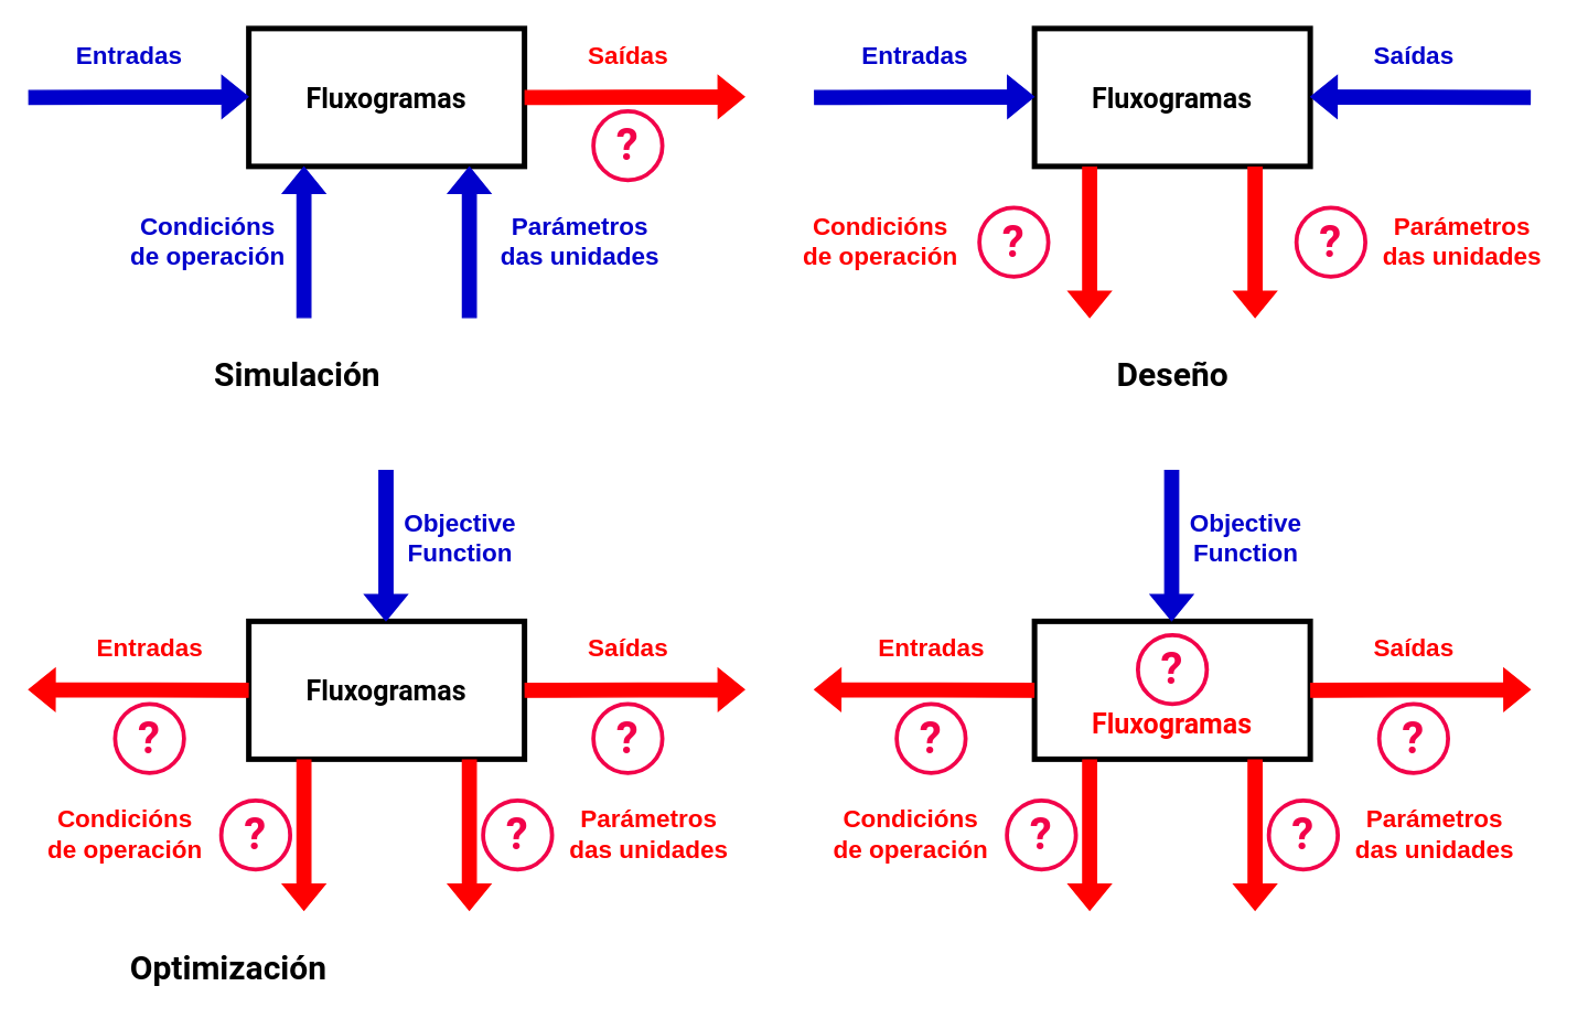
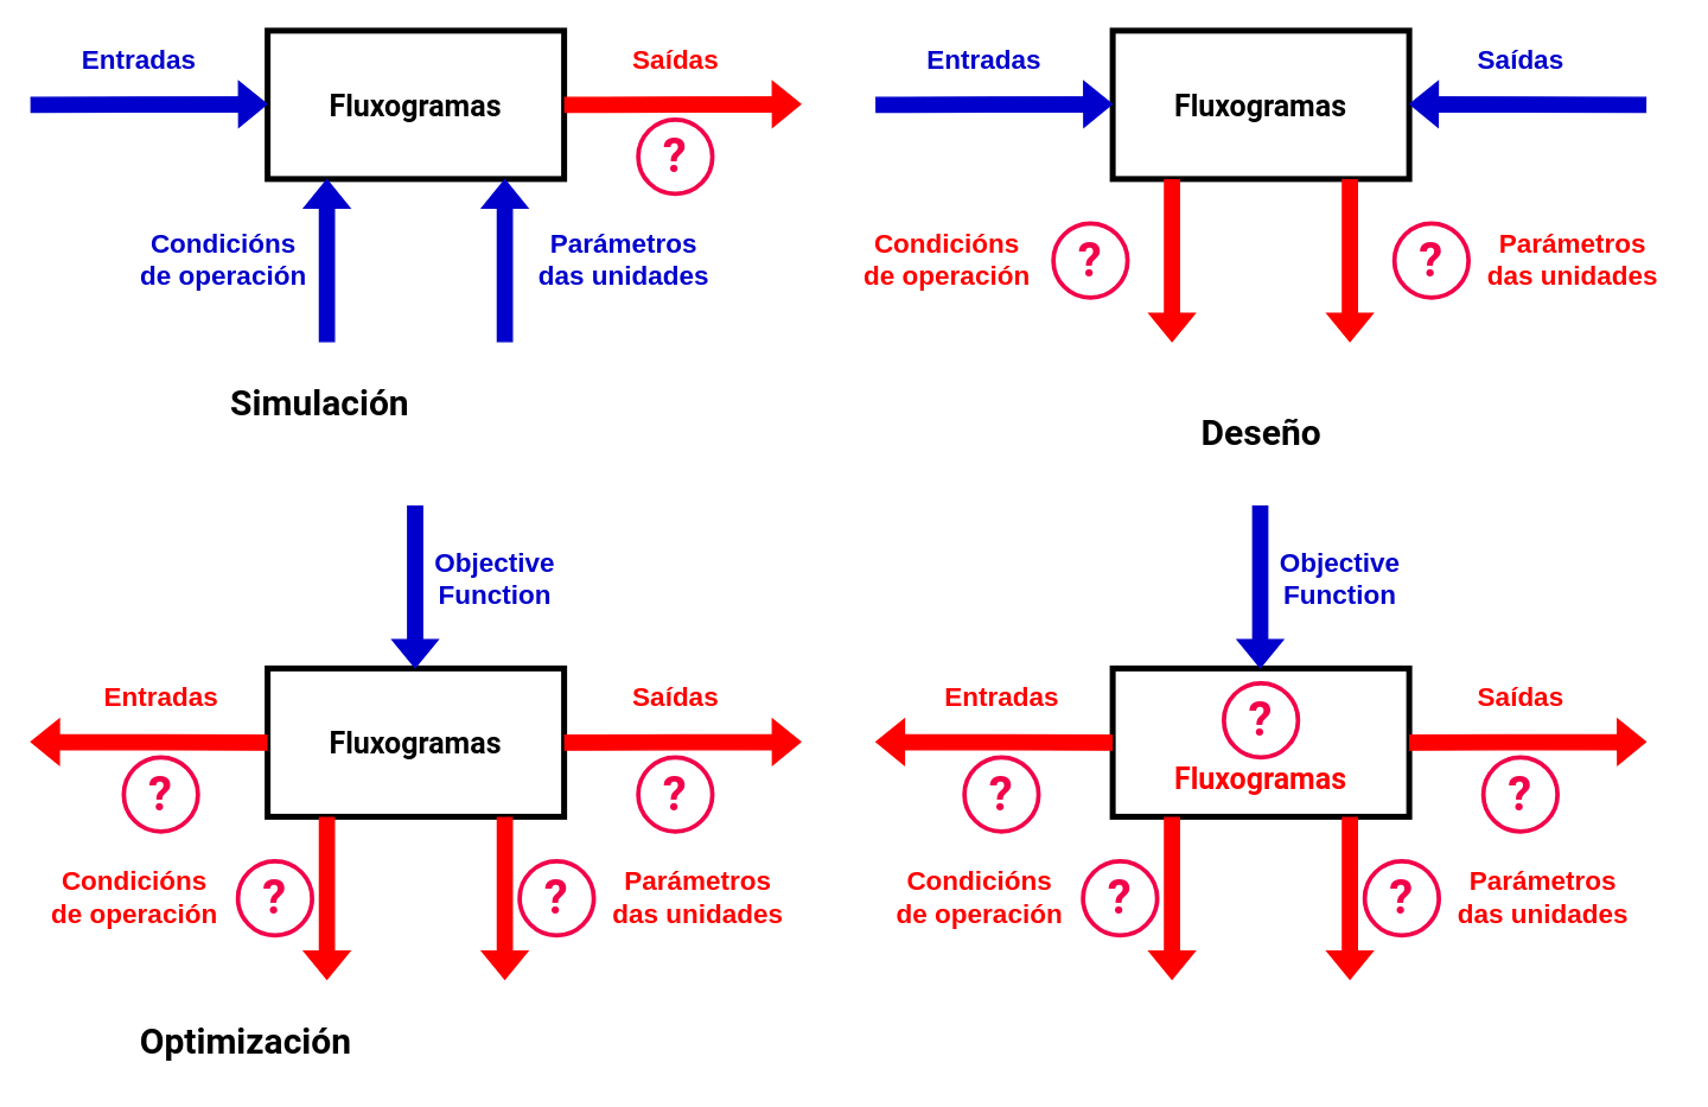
- <mxCell id="16" value="&lt;b&gt;&lt;font style=&quot;font-size: 24px;&quot;&gt;Deseño&lt;/font&gt;&lt;/b&gt;" style="text;html=1;align=center;verticalAlign=middle;resizable=0;points=[];autosize=1;strokeColor=none;fillColor=none;fontSize=32;fontFamily=Roboto;fontColor=#000000;" vertex="1" parent="1"><mxGeometry x="800" y="244" width="100" height="50" as="geometry" /></mxCell>
+ <mxCell id="16" value="&lt;b&gt;&lt;font style=&quot;font-size: 24px;&quot;&gt;Deseño&lt;/font&gt;&lt;/b&gt;" style="text;html=1;align=center;verticalAlign=middle;resizable=0;points=[];autosize=1;strokeColor=none;fillColor=none;fontSize=32;fontFamily=Roboto;fontColor=#000000;" vertex="1" parent="1"><mxGeometry x="800" y="264" width="100" height="50" as="geometry" /></mxCell>
